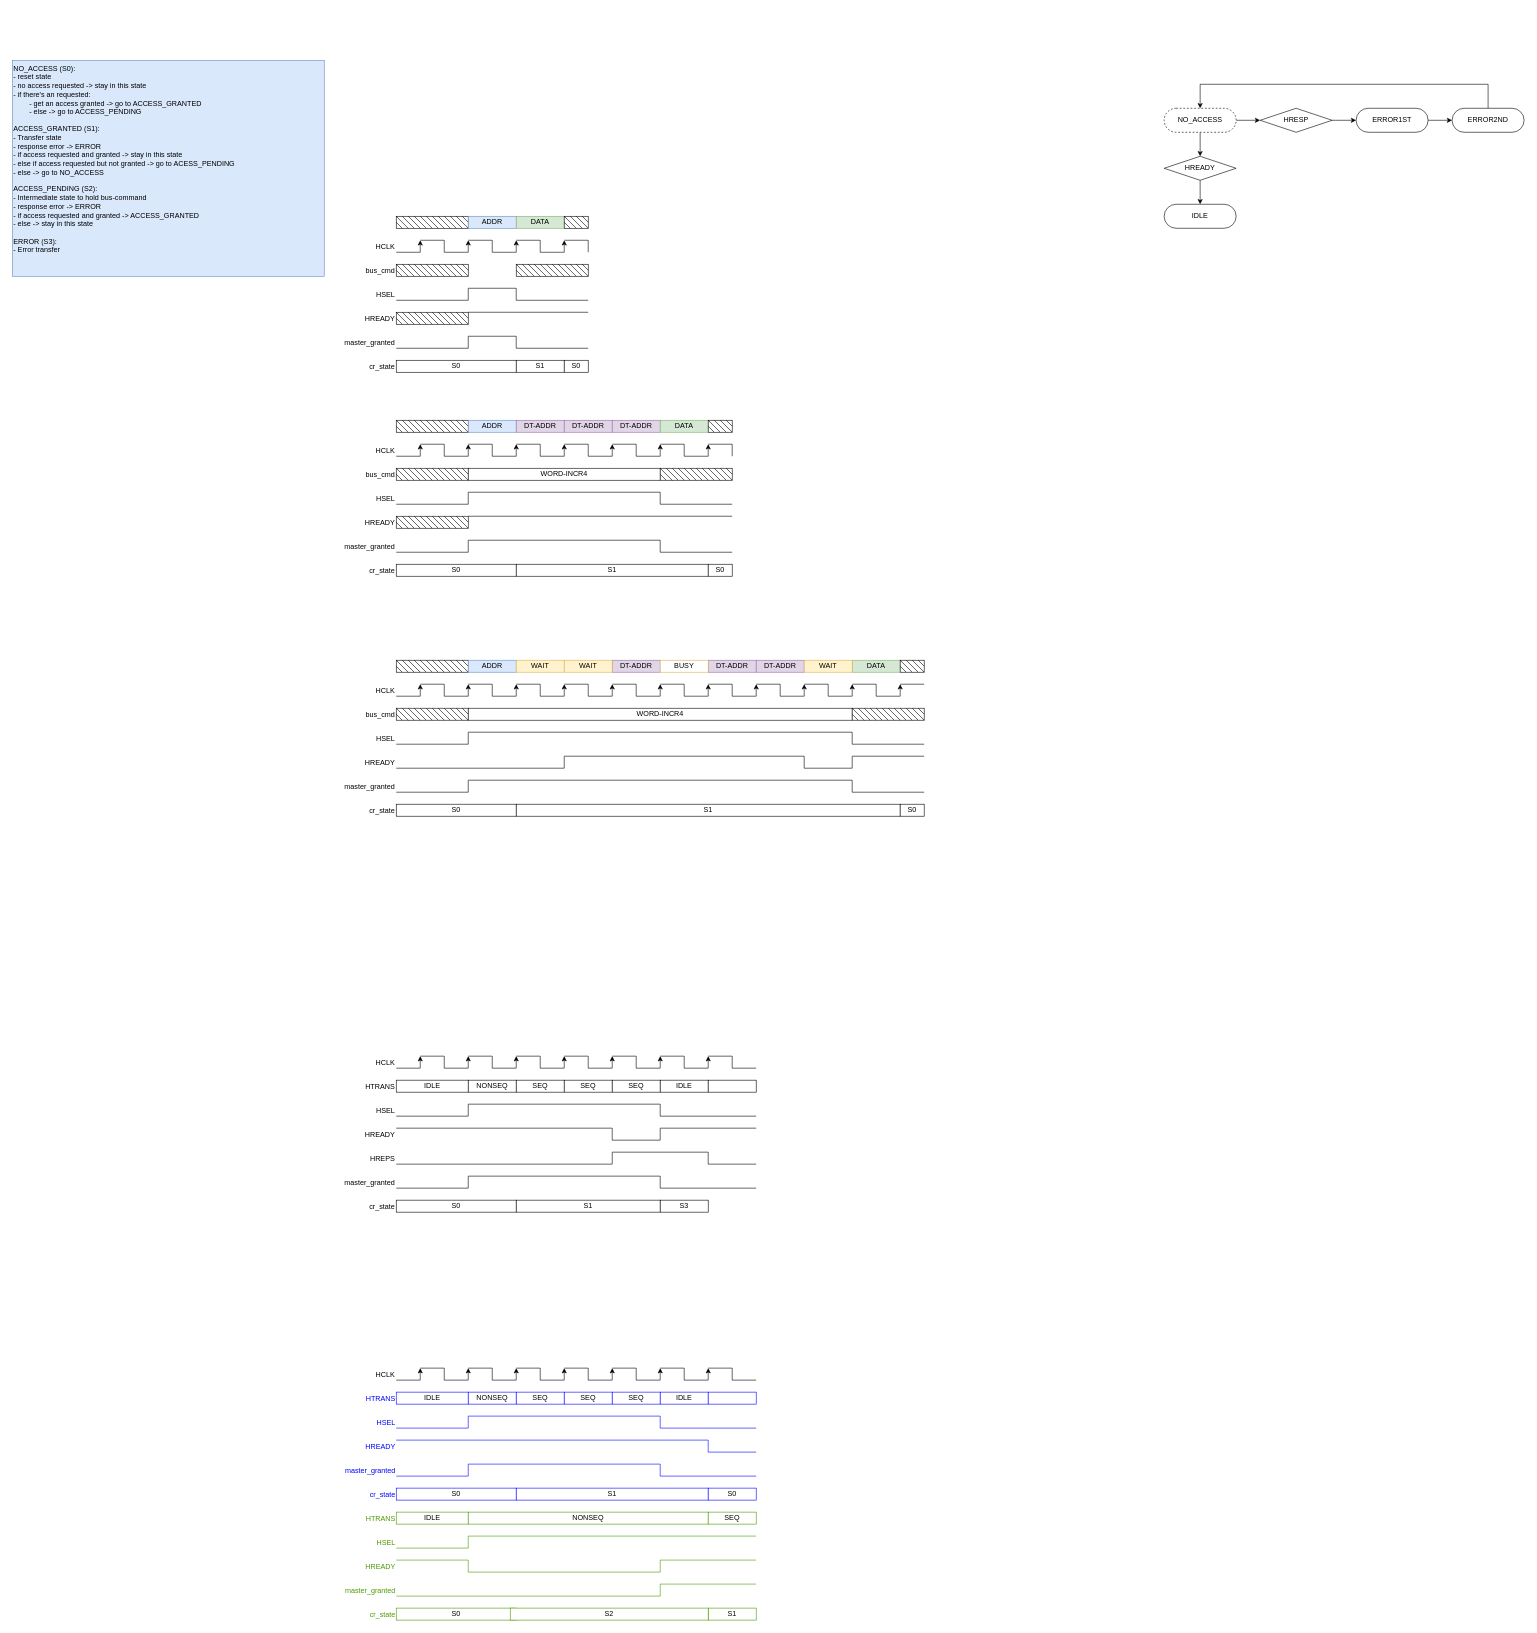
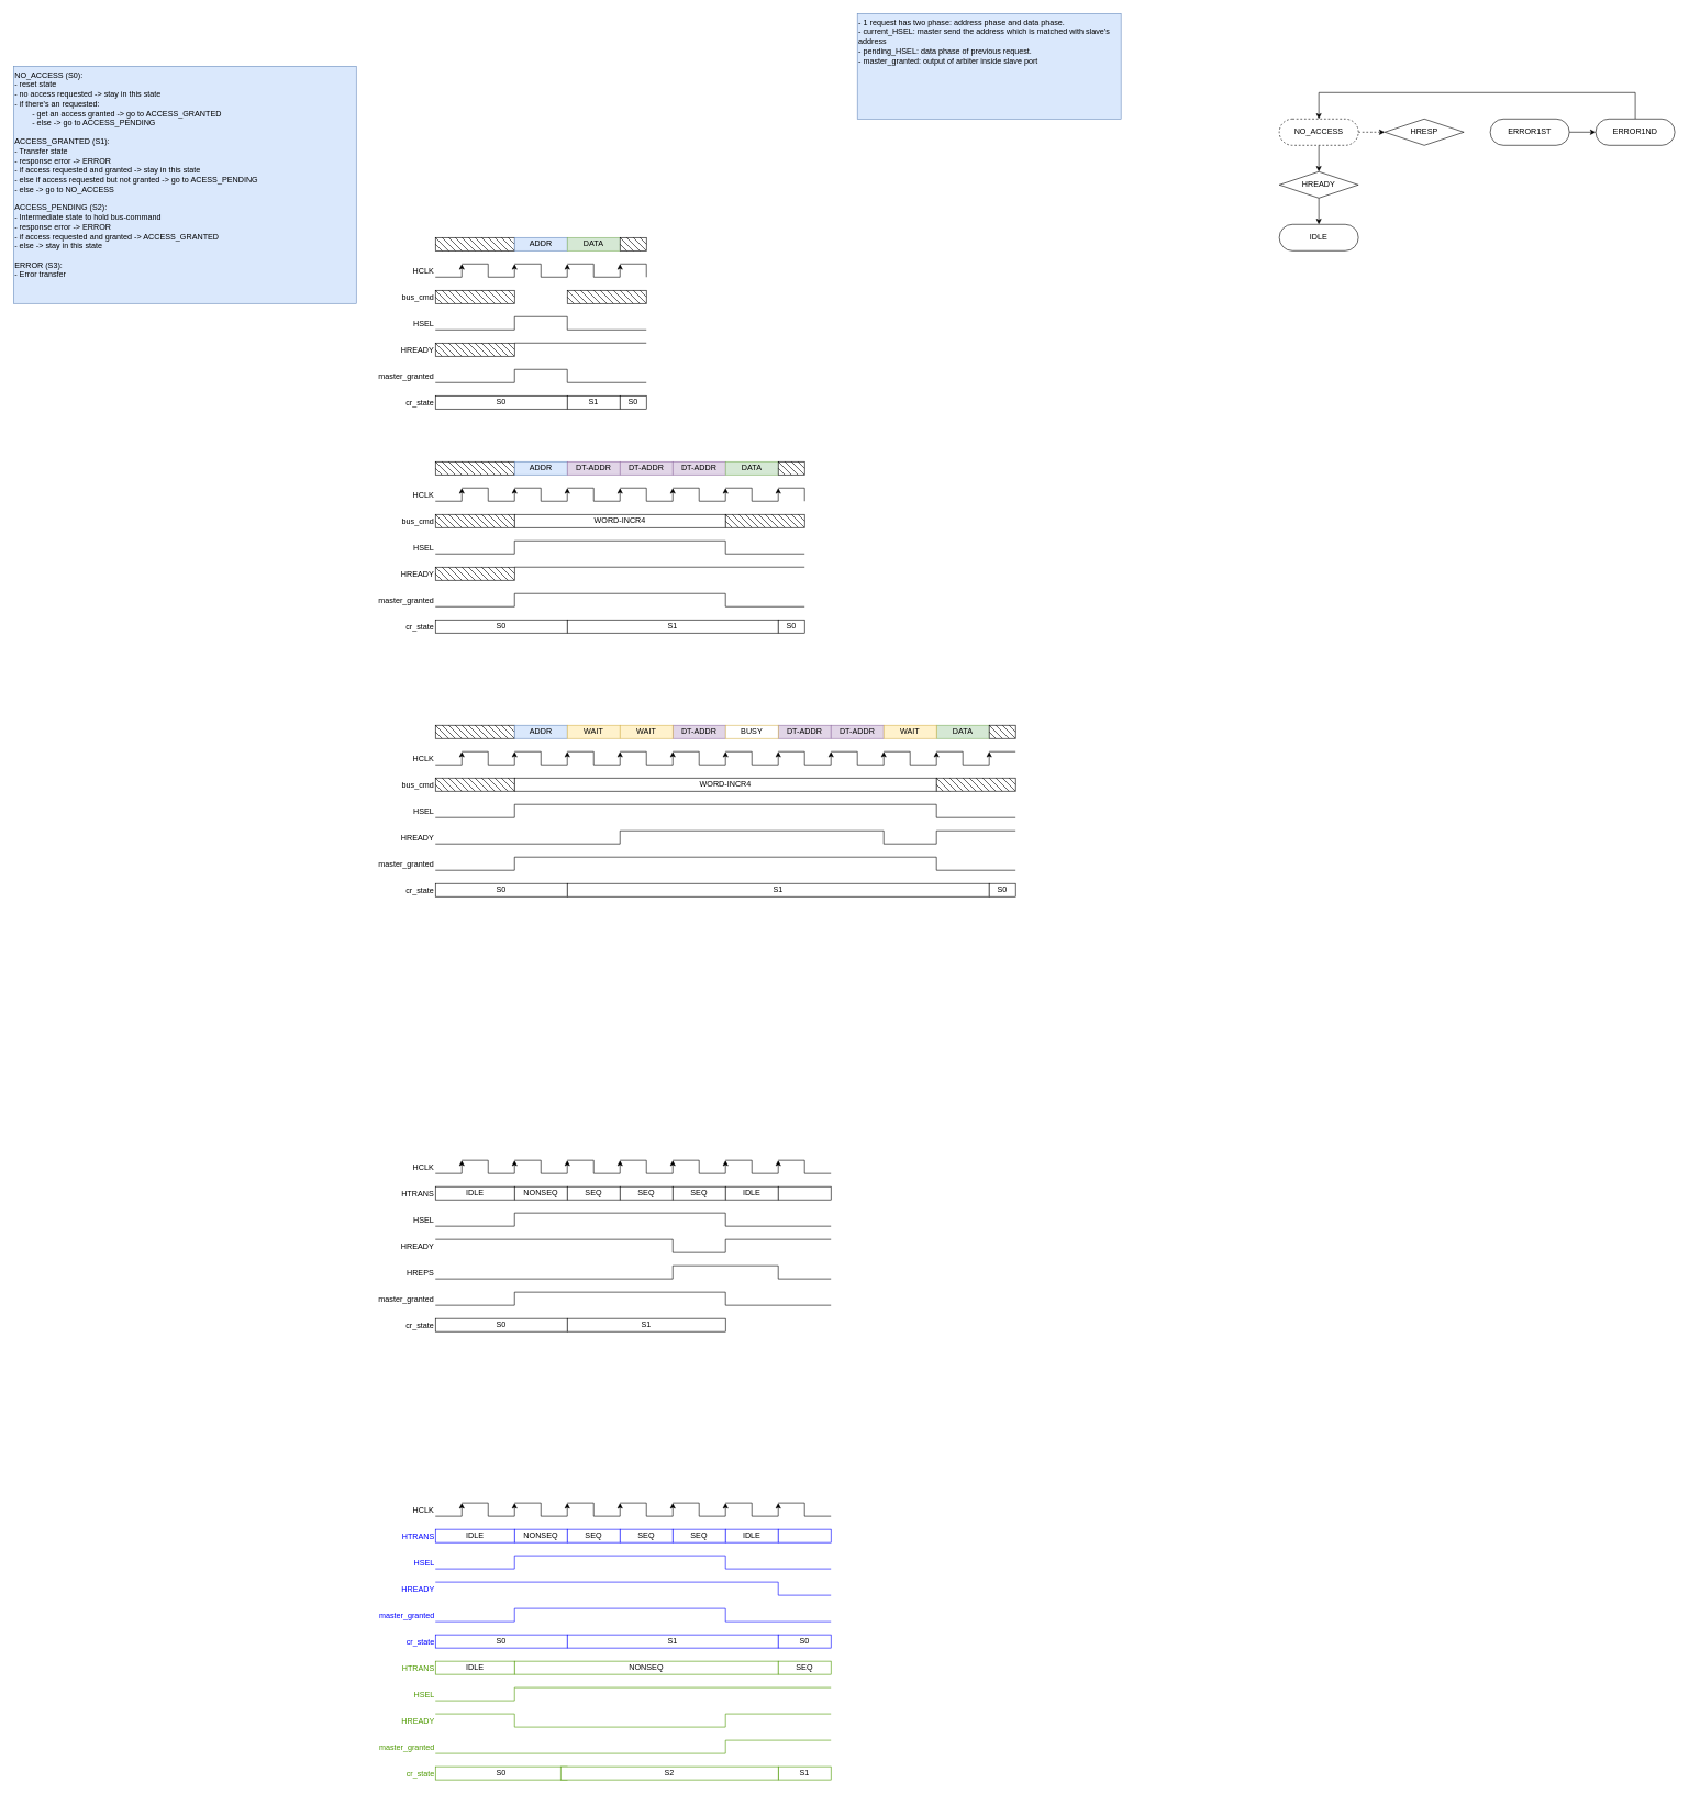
+ <mxCell id="14" value="&lt;div&gt;- 1 request has two phase: address phase and data phase.&lt;/div&gt;- current_HSEL: master send the address which is matched with slave's address&lt;div&gt;- pending_HSEL: data phase of previous request.&lt;/div&gt;&lt;div&gt;- master_granted: output of arbiter inside slave port&lt;/div&gt;" style="text;html=1;align=left;verticalAlign=top;whiteSpace=wrap;rounded=0;fillColor=#dae8fc;strokeColor=#6c8ebf;" vertex="1" parent="1"><mxGeometry x="1300" y="20" width="400" height="160" as="geometry" /></mxCell>
- <mxCell id="2" style="edgeStyle=orthogonalEdgeStyle;rounded=0;orthogonalLoop=1;jettySize=auto;html=1;exitX=1;exitY=0.5;exitDx=0;exitDy=0;entryX=0;entryY=0.5;entryDx=0;entryDy=0;" edge="1" parent="1" source="4" target="6"><mxGeometry relative="1" as="geometry" /></mxCell>
+ <mxCell id="2" style="edgeStyle=orthogonalEdgeStyle;rounded=0;orthogonalLoop=1;jettySize=auto;html=1;exitX=1;exitY=0.5;exitDx=0;exitDy=0;entryX=0;entryY=0.5;entryDx=0;entryDy=0;dashed=1;" edge="1" parent="1" source="4" target="6"><mxGeometry relative="1" as="geometry" /></mxCell>
- <mxCell id="5" style="edgeStyle=orthogonalEdgeStyle;rounded=0;orthogonalLoop=1;jettySize=auto;html=1;exitX=1;exitY=0.5;exitDx=0;exitDy=0;entryX=0;entryY=0.5;entryDx=0;entryDy=0;" edge="1" parent="1" source="6" target="8"><mxGeometry relative="1" as="geometry" /></mxCell>
- <mxCell id="10" value="ERROR2ND" style="rounded=1;whiteSpace=wrap;html=1;arcSize=50;" vertex="1" parent="1"><mxGeometry x="2420" y="180" width="120" height="40" as="geometry" /></mxCell>
+ <mxCell id="10" value="ERROR1ND" style="rounded=1;whiteSpace=wrap;html=1;arcSize=50;" vertex="1" parent="1"><mxGeometry x="2420" y="180" width="120" height="40" as="geometry" /></mxCell>
- <mxCell id="419" value="S3" style="rounded=0;whiteSpace=wrap;html=1;" vertex="1" parent="1"><mxGeometry x="1100" y="2000" width="80" height="20" as="geometry" /></mxCell>
